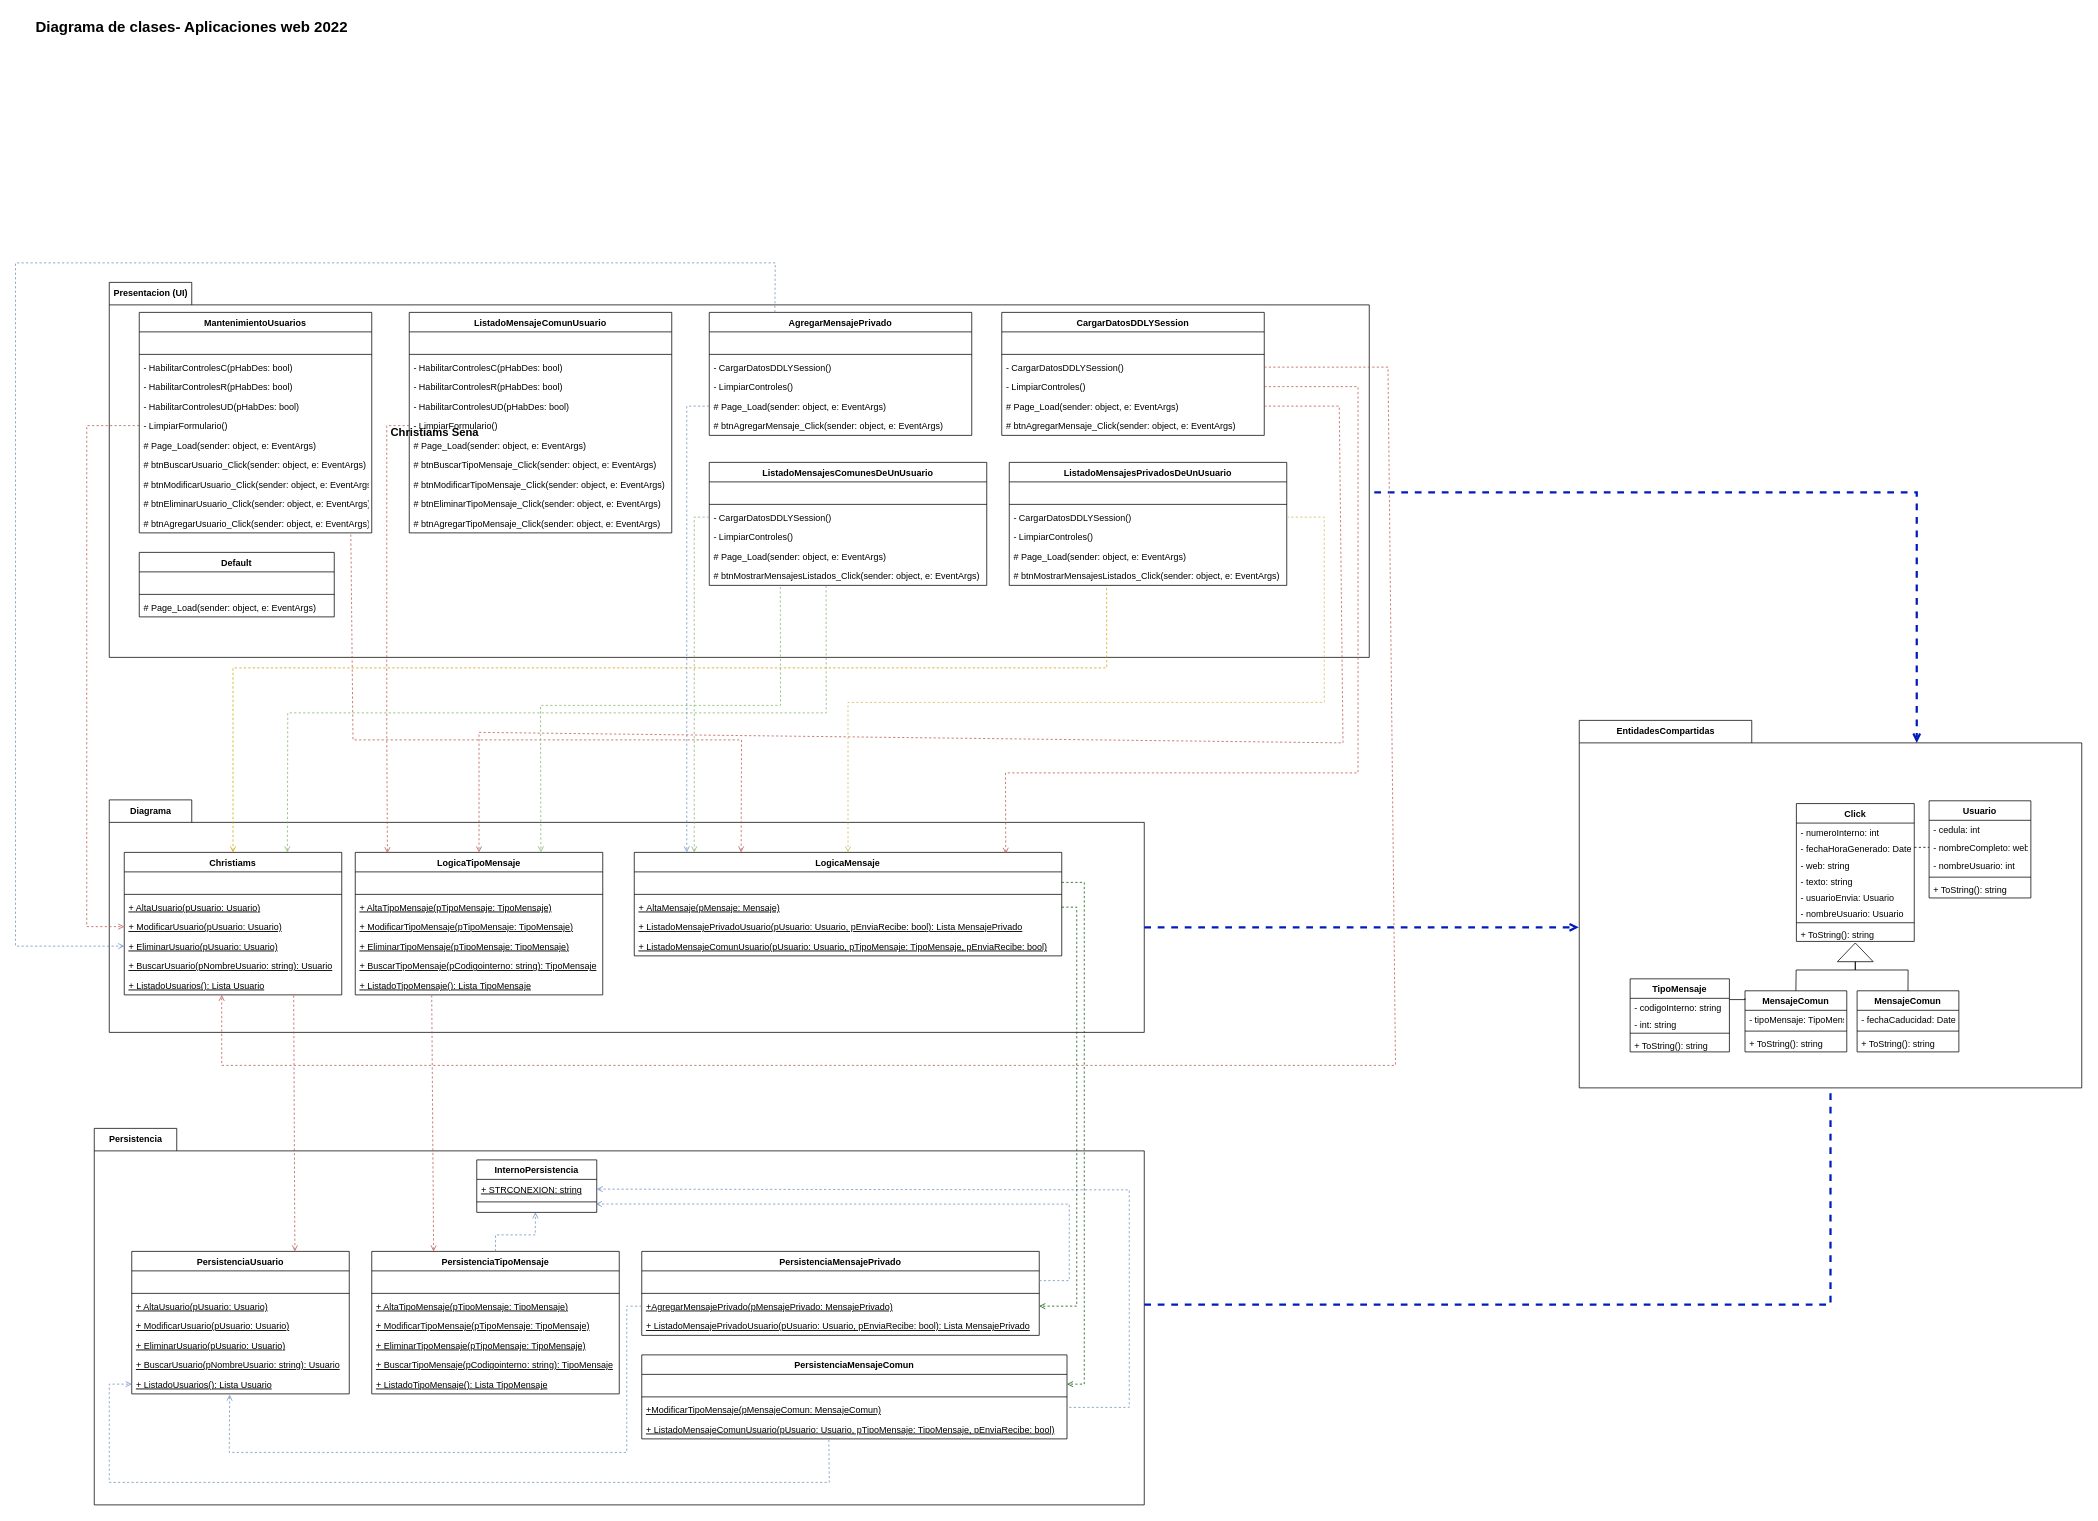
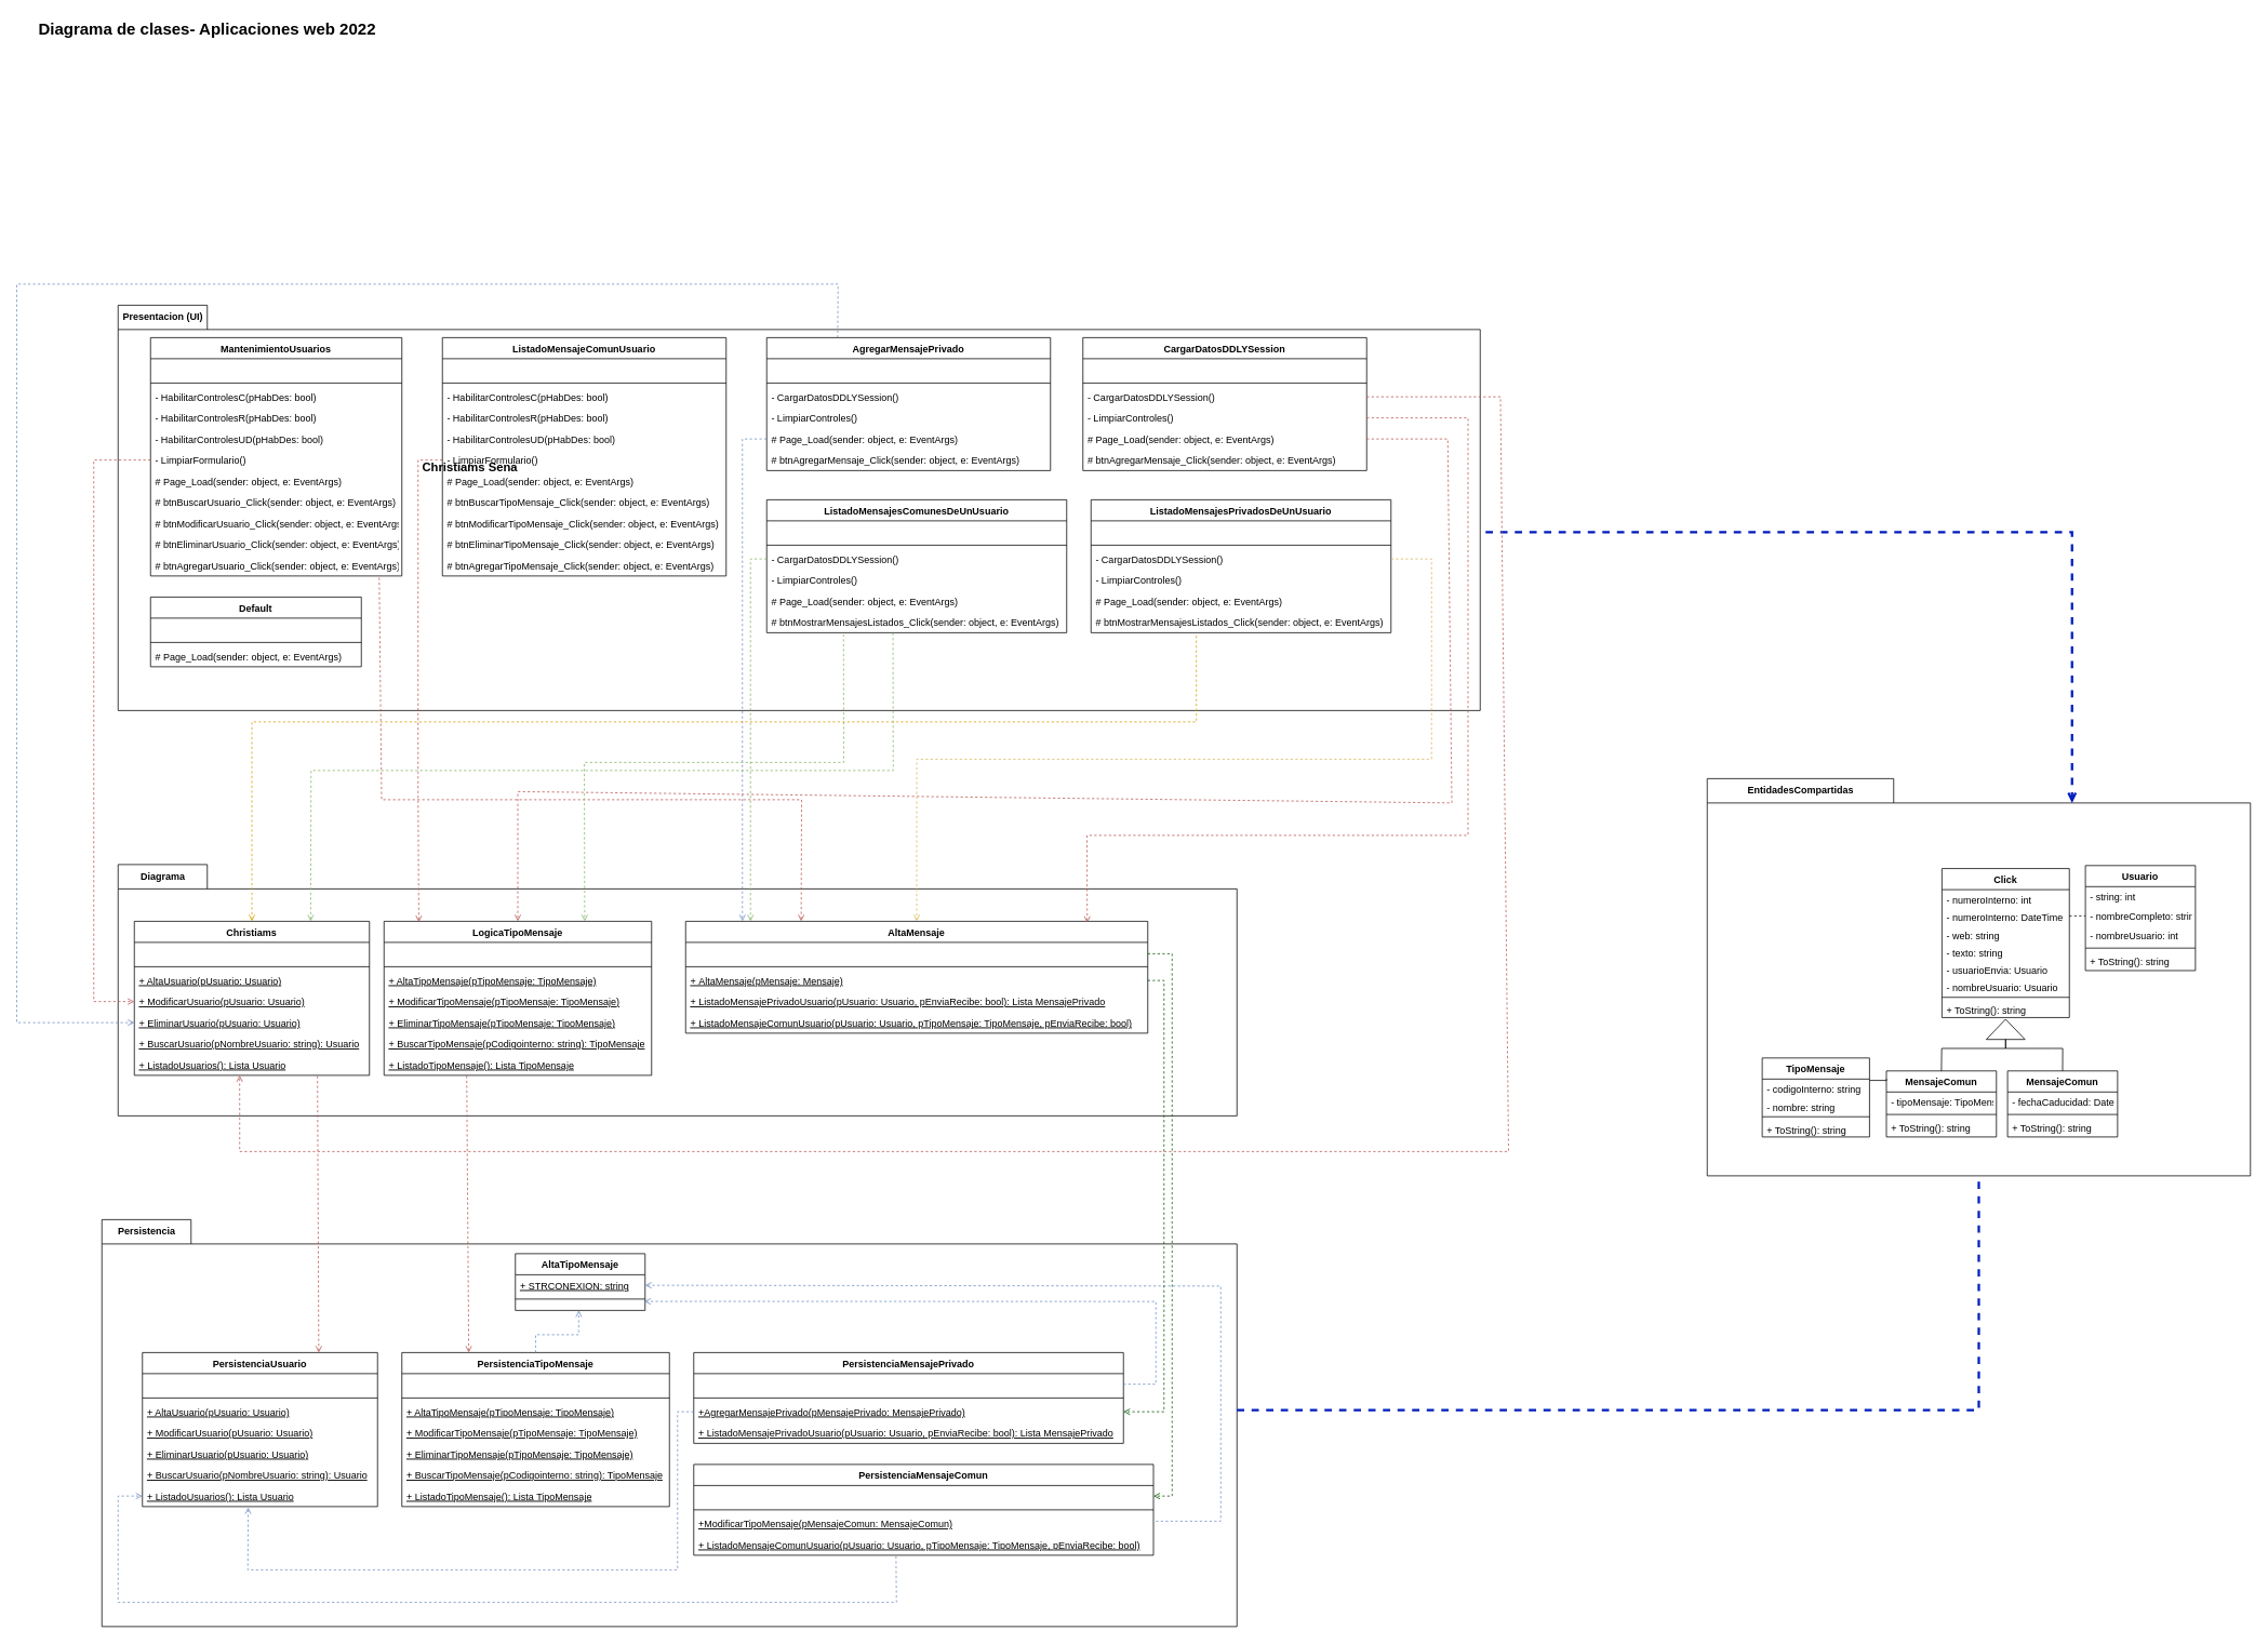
- <mxCell id="37" value="- cedula: int" style="text;strokeColor=none;fillColor=none;align=left;verticalAlign=top;spacingLeft=4;spacingRight=4;overflow=hidden;rotatable=0;points=[[0,0.5],[1,0.5]];portConstraint=eastwest;" parent="36" vertex="1"><mxGeometry y="26" width="135.696" height="24.038" as="geometry" /></mxCell>
+ <mxCell id="37" value="- string: int" style="text;strokeColor=none;fillColor=none;align=left;verticalAlign=top;spacingLeft=4;spacingRight=4;overflow=hidden;rotatable=0;points=[[0,0.5],[1,0.5]];portConstraint=eastwest;" parent="36" vertex="1"><mxGeometry y="26" width="135.696" height="24.038" as="geometry" /></mxCell>
- <mxCell id="38" value="- nombreCompleto: web&#10;" style="text;strokeColor=none;fillColor=none;align=left;verticalAlign=top;spacingLeft=4;spacingRight=4;overflow=hidden;rotatable=0;points=[[0,0.5],[1,0.5]];portConstraint=eastwest;" parent="36" vertex="1"><mxGeometry y="50.038" width="135.696" height="24.038" as="geometry" /></mxCell>
+ <mxCell id="38" value="- nombreCompleto: string&#10;" style="text;strokeColor=none;fillColor=none;align=left;verticalAlign=top;spacingLeft=4;spacingRight=4;overflow=hidden;rotatable=0;points=[[0,0.5],[1,0.5]];portConstraint=eastwest;" parent="36" vertex="1"><mxGeometry y="50.038" width="135.696" height="24.038" as="geometry" /></mxCell>
- <mxCell id="12" value="- fechaHoraGenerado: DateTime" style="text;strokeColor=none;fillColor=none;align=left;verticalAlign=top;spacingLeft=4;spacingRight=4;overflow=hidden;rotatable=0;points=[[0,0.5],[1,0.5]];portConstraint=eastwest;" parent="10" vertex="1"><mxGeometry y="47.593" width="157.16" height="21.593" as="geometry" /></mxCell>
+ <mxCell id="12" value="- numeroInterno: DateTime" style="text;strokeColor=none;fillColor=none;align=left;verticalAlign=top;spacingLeft=4;spacingRight=4;overflow=hidden;rotatable=0;points=[[0,0.5],[1,0.5]];portConstraint=eastwest;" parent="10" vertex="1"><mxGeometry y="47.593" width="157.16" height="21.593" as="geometry" /></mxCell>
- <mxCell id="94" value="LogicaMensaje" style="swimlane;fontStyle=1;align=center;verticalAlign=top;childLayout=stackLayout;horizontal=1;startSize=26;horizontalStack=0;resizeParent=1;resizeParentMax=0;resizeLast=0;collapsible=1;marginBottom=0;" parent="1" vertex="1"><mxGeometry x="845" y="1136" width="570" height="138" as="geometry" /></mxCell>
+ <mxCell id="94" value="AltaMensaje" style="swimlane;fontStyle=1;align=center;verticalAlign=top;childLayout=stackLayout;horizontal=1;startSize=26;horizontalStack=0;resizeParent=1;resizeParentMax=0;resizeLast=0;collapsible=1;marginBottom=0;" parent="1" vertex="1"><mxGeometry x="845" y="1136" width="570" height="138" as="geometry" /></mxCell>
- <mxCell id="165" value="" style="endArrow=open;dashed=1;html=1;rounded=0;entryX=-0.001;entryY=0.563;entryDx=0;entryDy=0;entryPerimeter=0;endFill=0;strokeWidth=3;fillColor=#0050ef;strokeColor=#001DBC;exitX=0;exitY=0;exitDx=1380;exitDy=170;exitPerimeter=0;" parent="1" source="4" target="8" edge="1"><mxGeometry width="50" height="50" relative="1" as="geometry"><mxPoint x="1855" y="1236" as="sourcePoint" /><mxPoint x="3045" y="1000" as="targetPoint" /><Array as="points" /></mxGeometry></mxCell>
- <mxCell id="22" value="- int: string&#10;" style="text;strokeColor=none;fillColor=none;align=left;verticalAlign=top;spacingLeft=4;spacingRight=4;overflow=hidden;rotatable=0;points=[[0,0.5],[1,0.5]];portConstraint=eastwest;" parent="20" vertex="1"><mxGeometry y="47.593" width="132.346" height="21.593" as="geometry" /></mxCell>
+ <mxCell id="22" value="- nombre: string&#10;" style="text;strokeColor=none;fillColor=none;align=left;verticalAlign=top;spacingLeft=4;spacingRight=4;overflow=hidden;rotatable=0;points=[[0,0.5],[1,0.5]];portConstraint=eastwest;" parent="20" vertex="1"><mxGeometry y="47.593" width="132.346" height="21.593" as="geometry" /></mxCell>
- <mxCell id="43" value="InternoPersistencia" style="swimlane;fontStyle=1;align=center;verticalAlign=top;childLayout=stackLayout;horizontal=1;startSize=26;horizontalStack=0;resizeParent=1;resizeParentMax=0;resizeLast=0;collapsible=1;marginBottom=0;" parent="1" vertex="1"><mxGeometry x="635" y="1546" width="160" height="70" as="geometry" /></mxCell>
+ <mxCell id="43" value="AltaTipoMensaje" style="swimlane;fontStyle=1;align=center;verticalAlign=top;childLayout=stackLayout;horizontal=1;startSize=26;horizontalStack=0;resizeParent=1;resizeParentMax=0;resizeLast=0;collapsible=1;marginBottom=0;" parent="1" vertex="1"><mxGeometry x="635" y="1546" width="160" height="70" as="geometry" /></mxCell>
